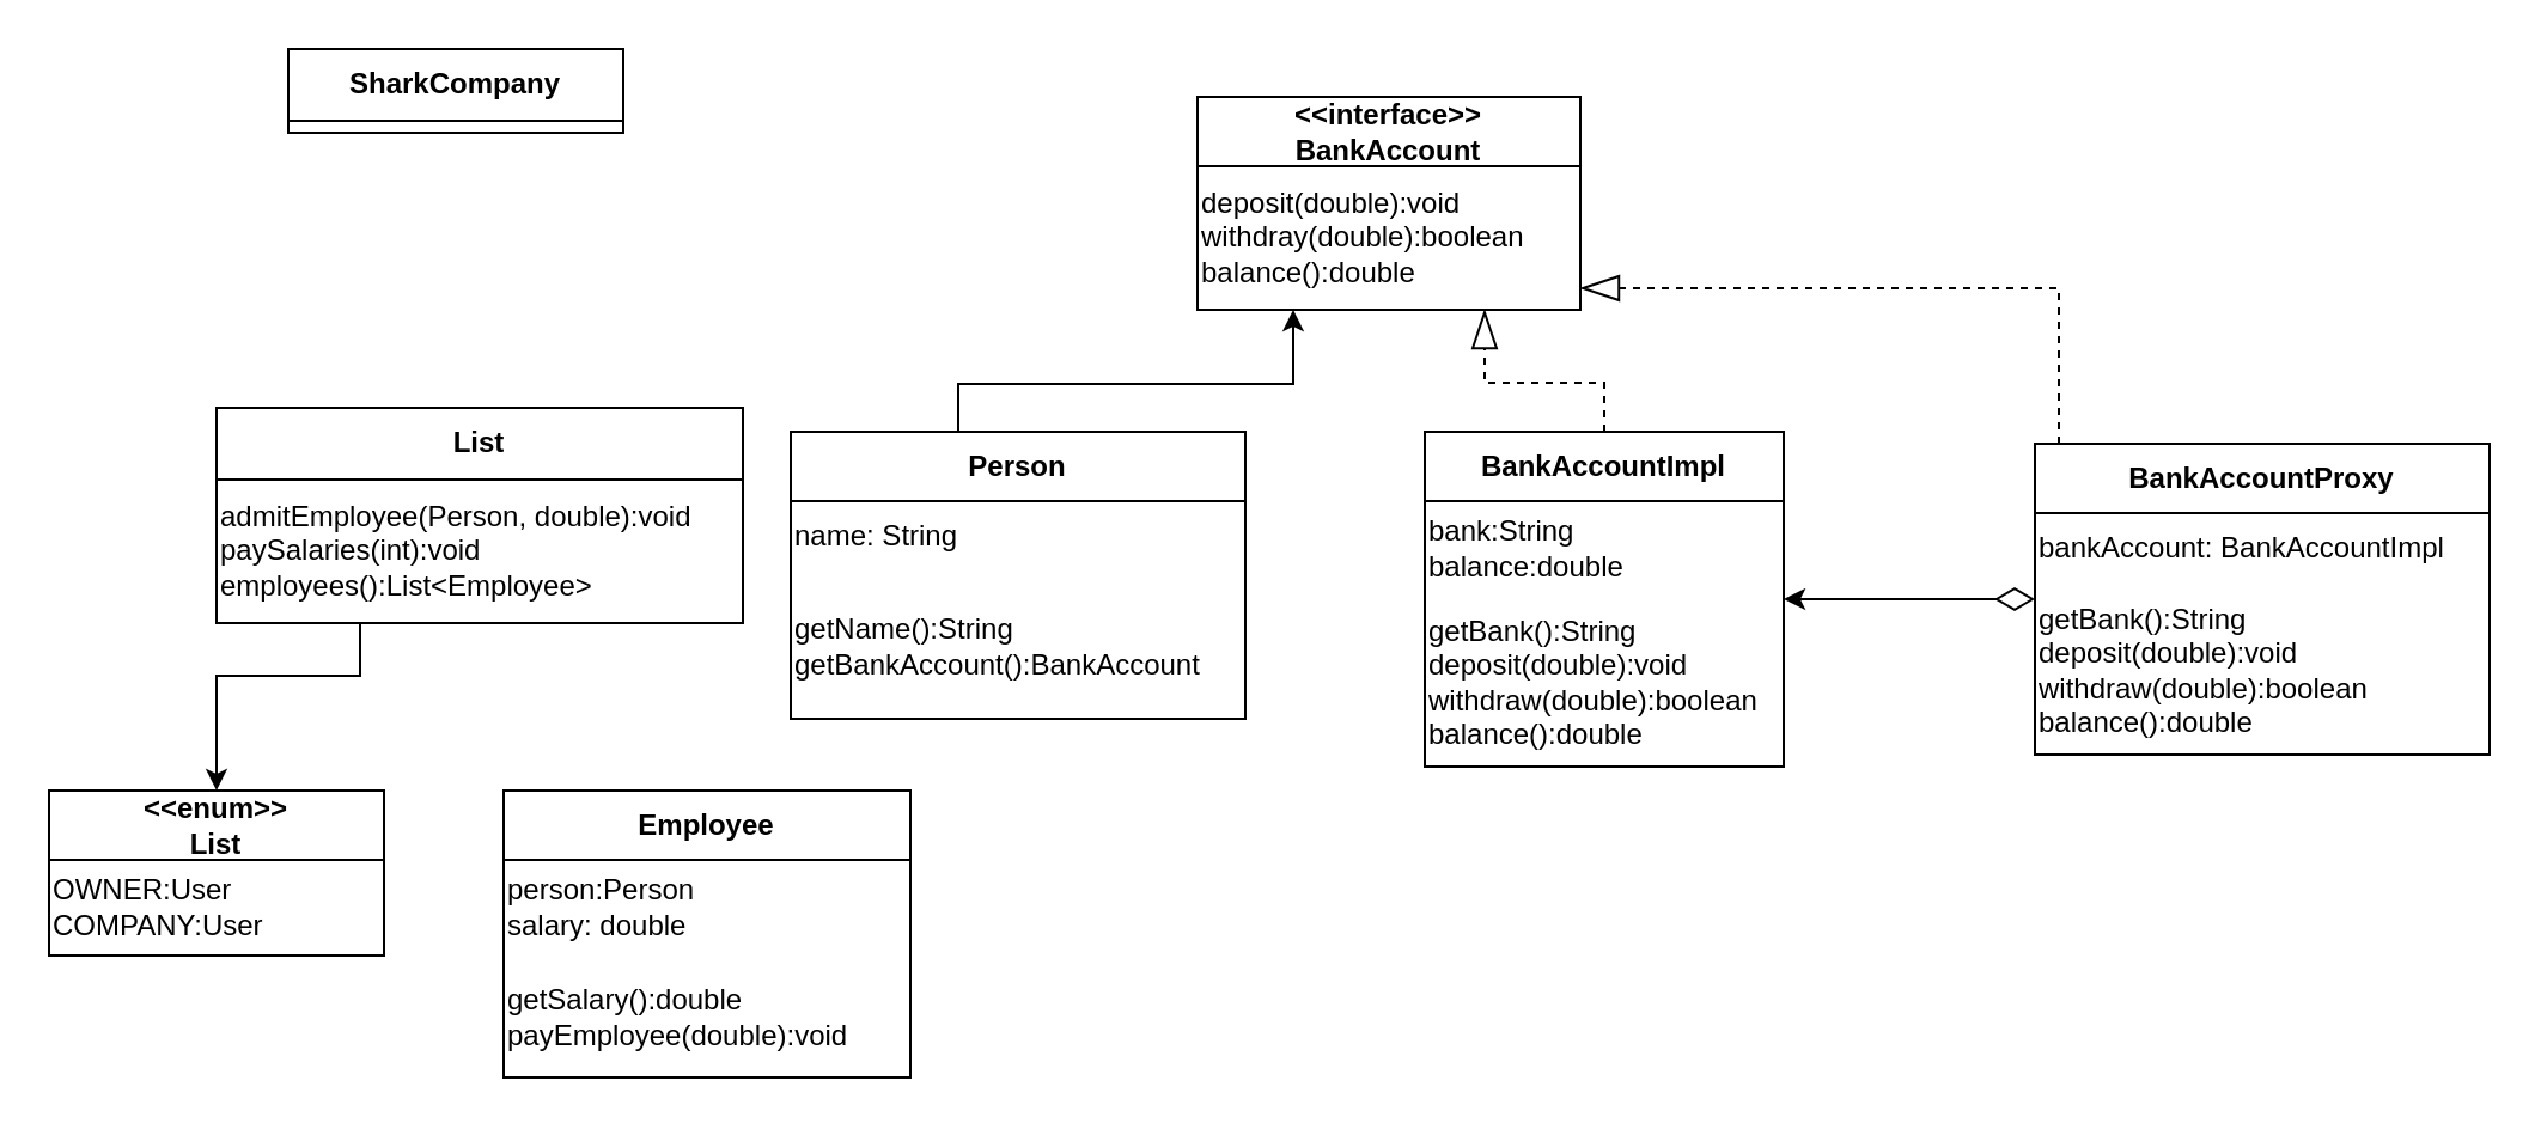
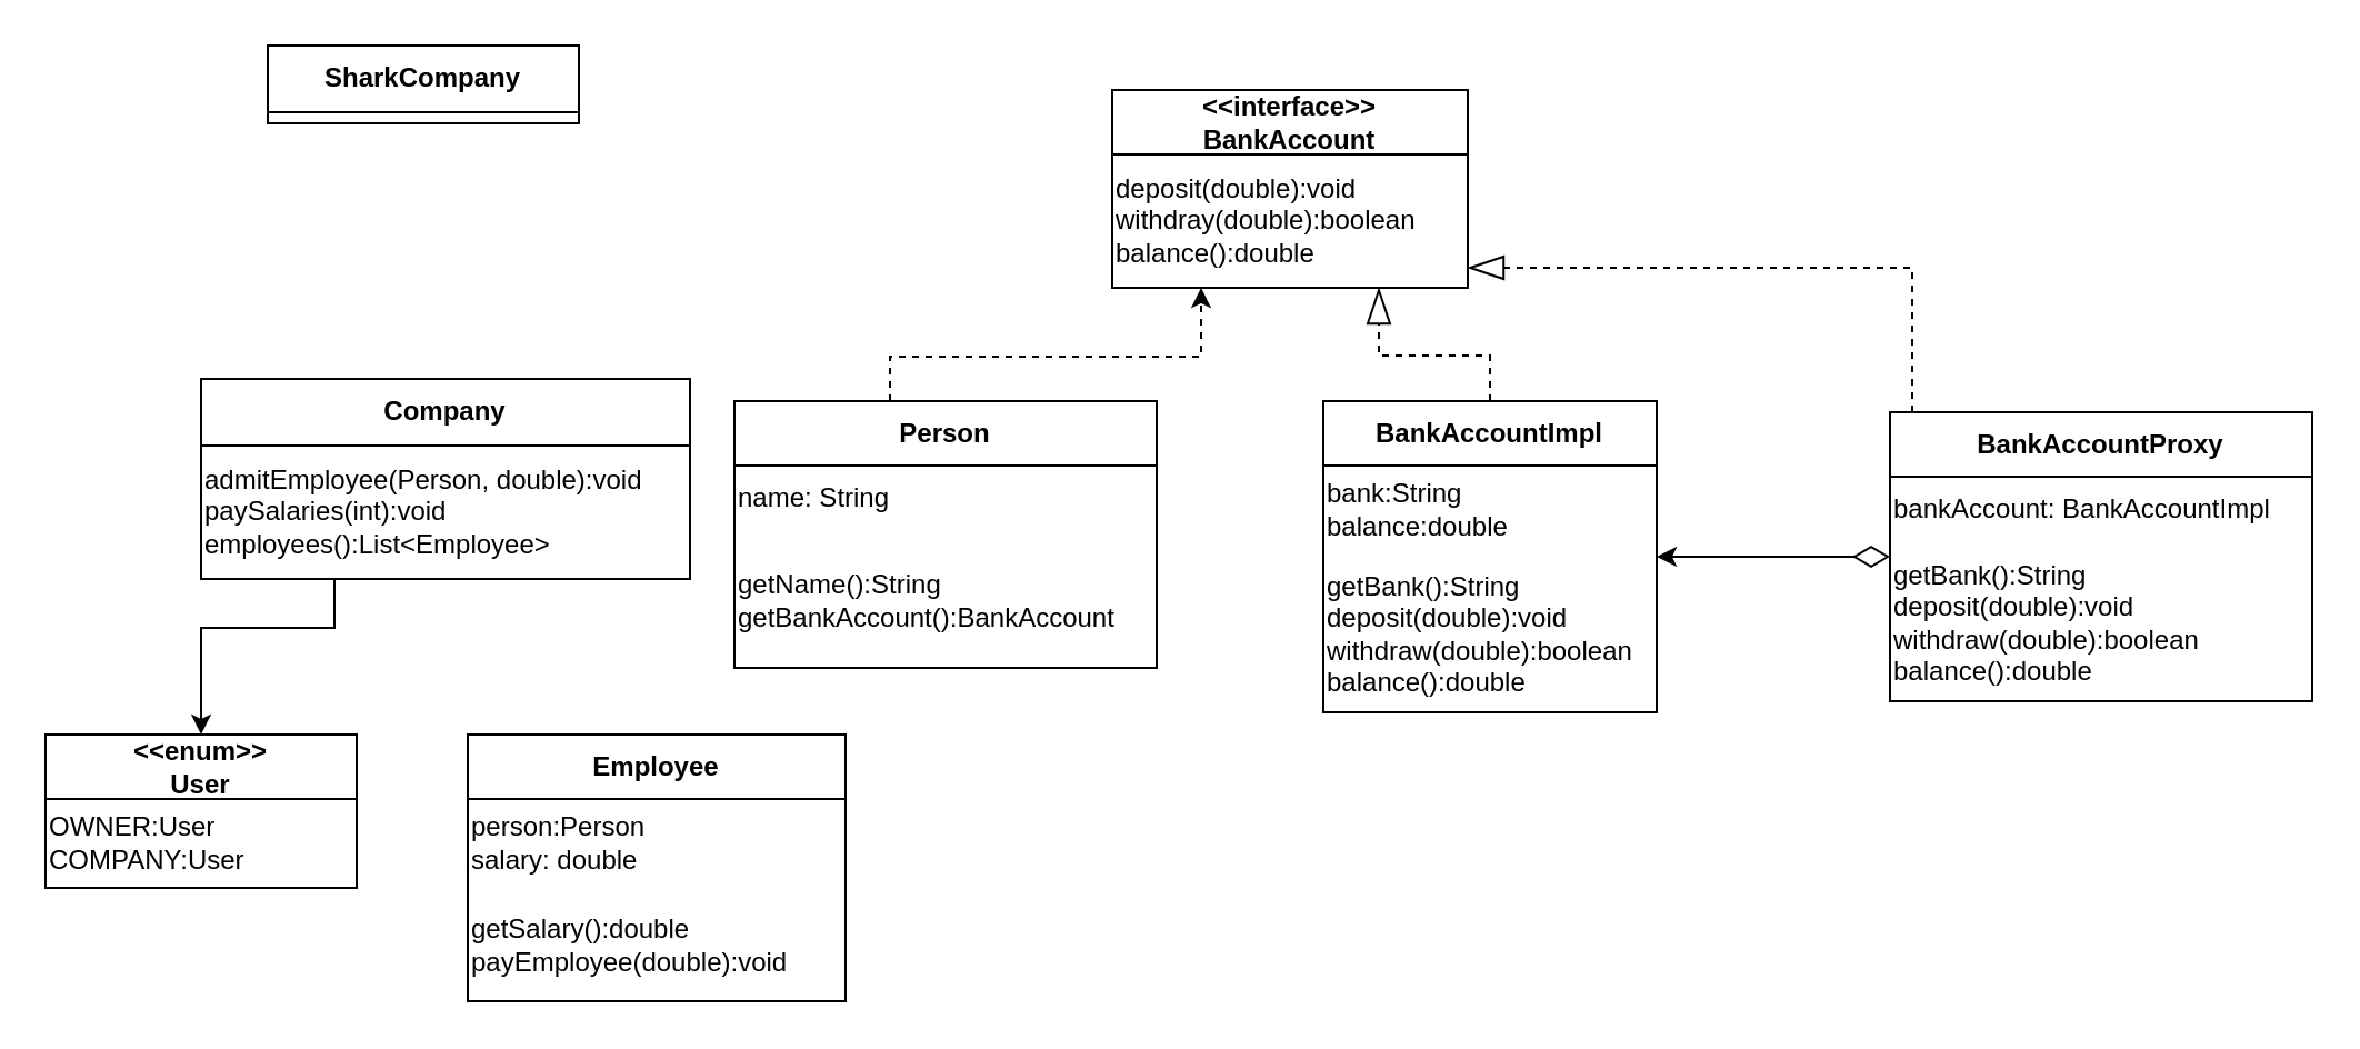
- <mxCell id="13" style="edgeStyle=orthogonalEdgeStyle;rounded=0;orthogonalLoop=1;jettySize=auto;html=1;entryX=0.25;entryY=1;entryDx=0;entryDy=0;" parent="1" source="14" target="2" edge="1"><mxGeometry relative="1" as="geometry"><Array as="points"><mxPoint x="400" y="160" /><mxPoint x="540" y="160" /></Array></mxGeometry></mxCell>
+ <mxCell id="13" style="edgeStyle=orthogonalEdgeStyle;rounded=0;orthogonalLoop=1;jettySize=auto;html=1;entryX=0.25;entryY=1;entryDx=0;entryDy=0;dashed=1;" parent="1" source="14" target="2" edge="1"><mxGeometry relative="1" as="geometry"><Array as="points"><mxPoint x="400" y="160" /><mxPoint x="540" y="160" /></Array></mxGeometry></mxCell>
- <mxCell id="21" value="List" style="swimlane;fontStyle=1;align=center;verticalAlign=middle;childLayout=stackLayout;horizontal=1;startSize=30;horizontalStack=0;resizeParent=1;resizeParentMax=0;resizeLast=0;collapsible=0;marginBottom=0;html=1;whiteSpace=wrap;" parent="1" vertex="1"><mxGeometry x="90" y="170" width="220" height="90" as="geometry" /></mxCell>
+ <mxCell id="21" value="Company" style="swimlane;fontStyle=1;align=center;verticalAlign=middle;childLayout=stackLayout;horizontal=1;startSize=30;horizontalStack=0;resizeParent=1;resizeParentMax=0;resizeLast=0;collapsible=0;marginBottom=0;html=1;whiteSpace=wrap;" parent="1" vertex="1"><mxGeometry x="90" y="170" width="220" height="90" as="geometry" /></mxCell>
- <mxCell id="23" value="&amp;lt;&amp;lt;enum&amp;gt;&amp;gt;&lt;br&gt;List" style="swimlane;fontStyle=1;align=center;verticalAlign=middle;childLayout=stackLayout;horizontal=1;startSize=29;horizontalStack=0;resizeParent=1;resizeParentMax=0;resizeLast=0;collapsible=0;marginBottom=0;html=1;whiteSpace=wrap;" parent="1" vertex="1"><mxGeometry x="20" y="330" width="140" height="69" as="geometry" /></mxCell>
+ <mxCell id="23" value="&amp;lt;&amp;lt;enum&amp;gt;&amp;gt;&lt;br&gt;User" style="swimlane;fontStyle=1;align=center;verticalAlign=middle;childLayout=stackLayout;horizontal=1;startSize=29;horizontalStack=0;resizeParent=1;resizeParentMax=0;resizeLast=0;collapsible=0;marginBottom=0;html=1;whiteSpace=wrap;" parent="1" vertex="1"><mxGeometry x="20" y="330" width="140" height="69" as="geometry" /></mxCell>
